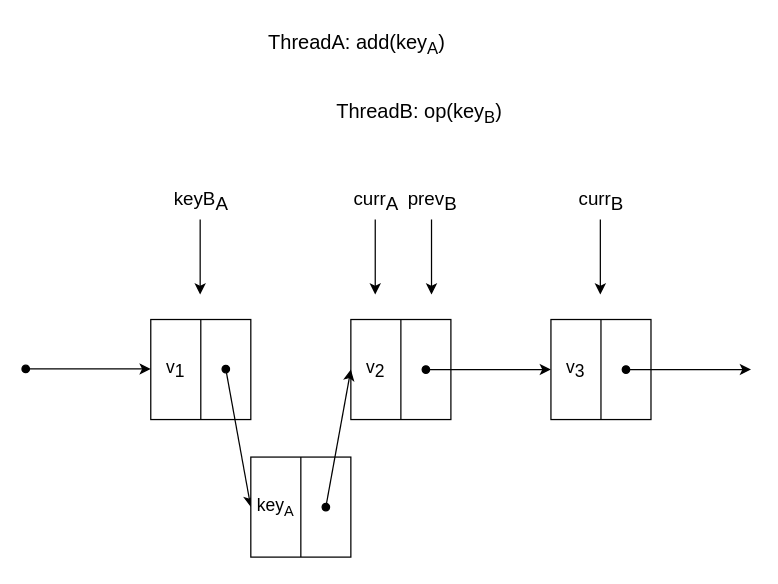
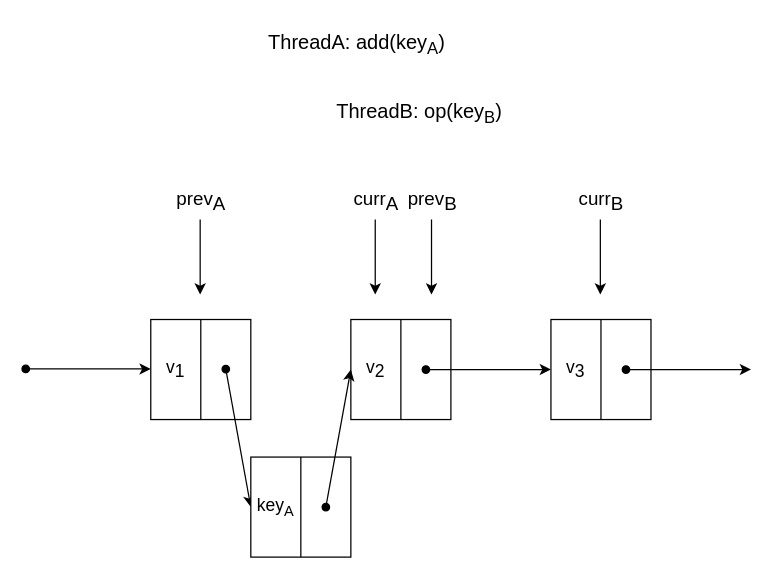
- <mxCell id="13" value="&lt;div style=&quot;font-size: 15px;&quot;&gt;keyB&lt;sub style=&quot;font-size: 15px;&quot;&gt;A&lt;/sub&gt;&lt;/div&gt;" style="text;html=1;align=center;verticalAlign=middle;resizable=0;points=[];autosize=1;strokeColor=none;fillColor=none;fontSize=15;" vertex="1" parent="1"><mxGeometry x="130" y="145" width="60" height="30" as="geometry" /></mxCell>
+ <mxCell id="13" value="&lt;div style=&quot;font-size: 15px;&quot;&gt;prev&lt;sub style=&quot;font-size: 15px;&quot;&gt;A&lt;/sub&gt;&lt;/div&gt;" style="text;html=1;align=center;verticalAlign=middle;resizable=0;points=[];autosize=1;strokeColor=none;fillColor=none;fontSize=15;" vertex="1" parent="1"><mxGeometry x="130" y="145" width="60" height="30" as="geometry" /></mxCell>
